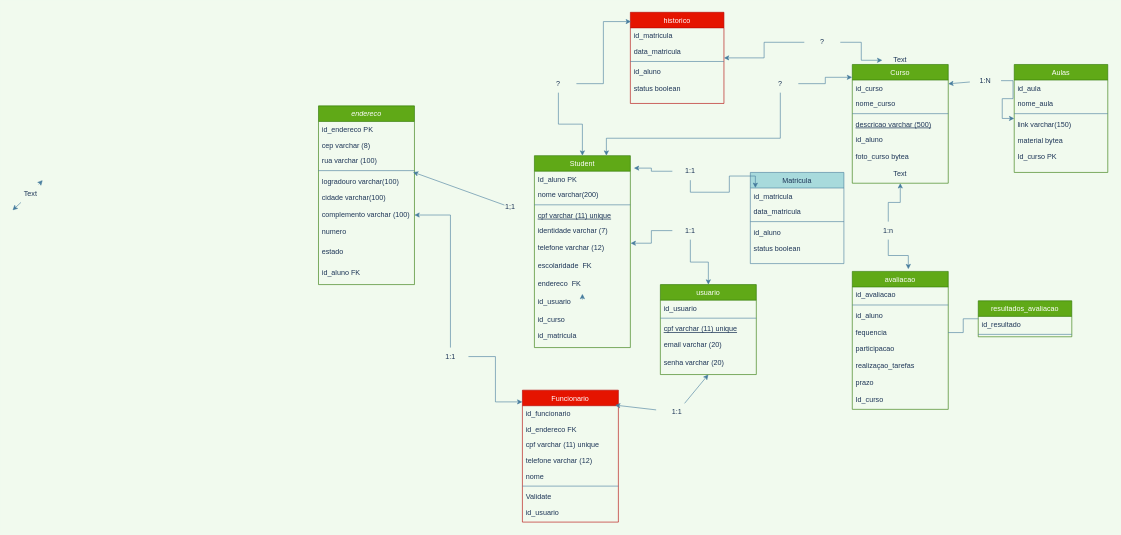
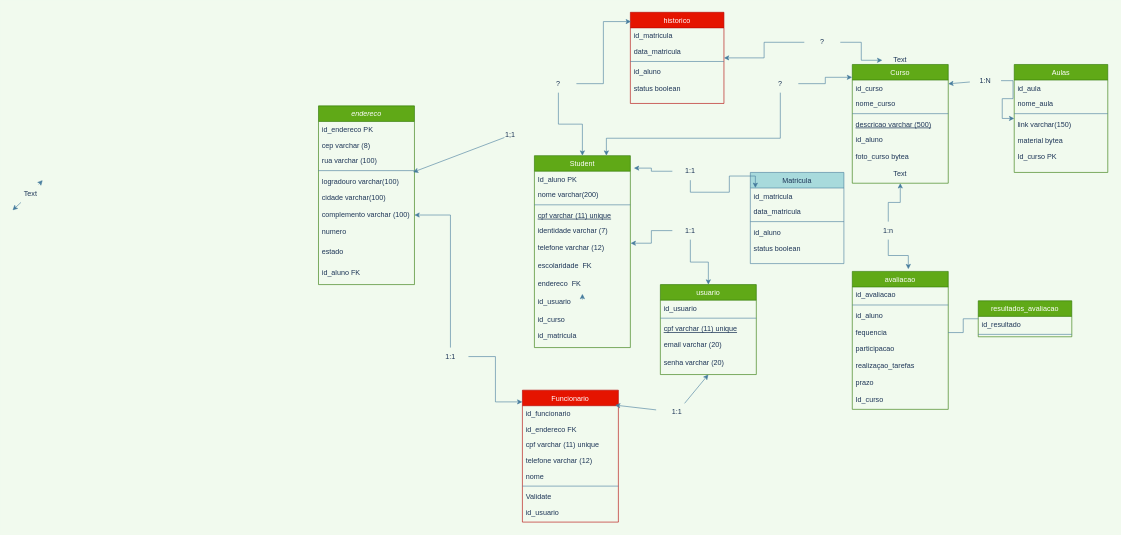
- <mxCell id="84" value="1;1" style="text;html=1;strokeColor=none;fillColor=none;align=center;verticalAlign=middle;whiteSpace=wrap;rounded=0;fontColor=#1D3557;" vertex="1" parent="1"><mxGeometry x="840" y="330" width="20" height="30" as="geometry" /></mxCell>
+ <mxCell id="84" value="1;1" style="text;html=1;strokeColor=none;fillColor=none;align=center;verticalAlign=middle;whiteSpace=wrap;rounded=0;fontColor=#1D3557;" vertex="1" parent="1"><mxGeometry x="840" y="210" width="20" height="30" as="geometry" /></mxCell>
